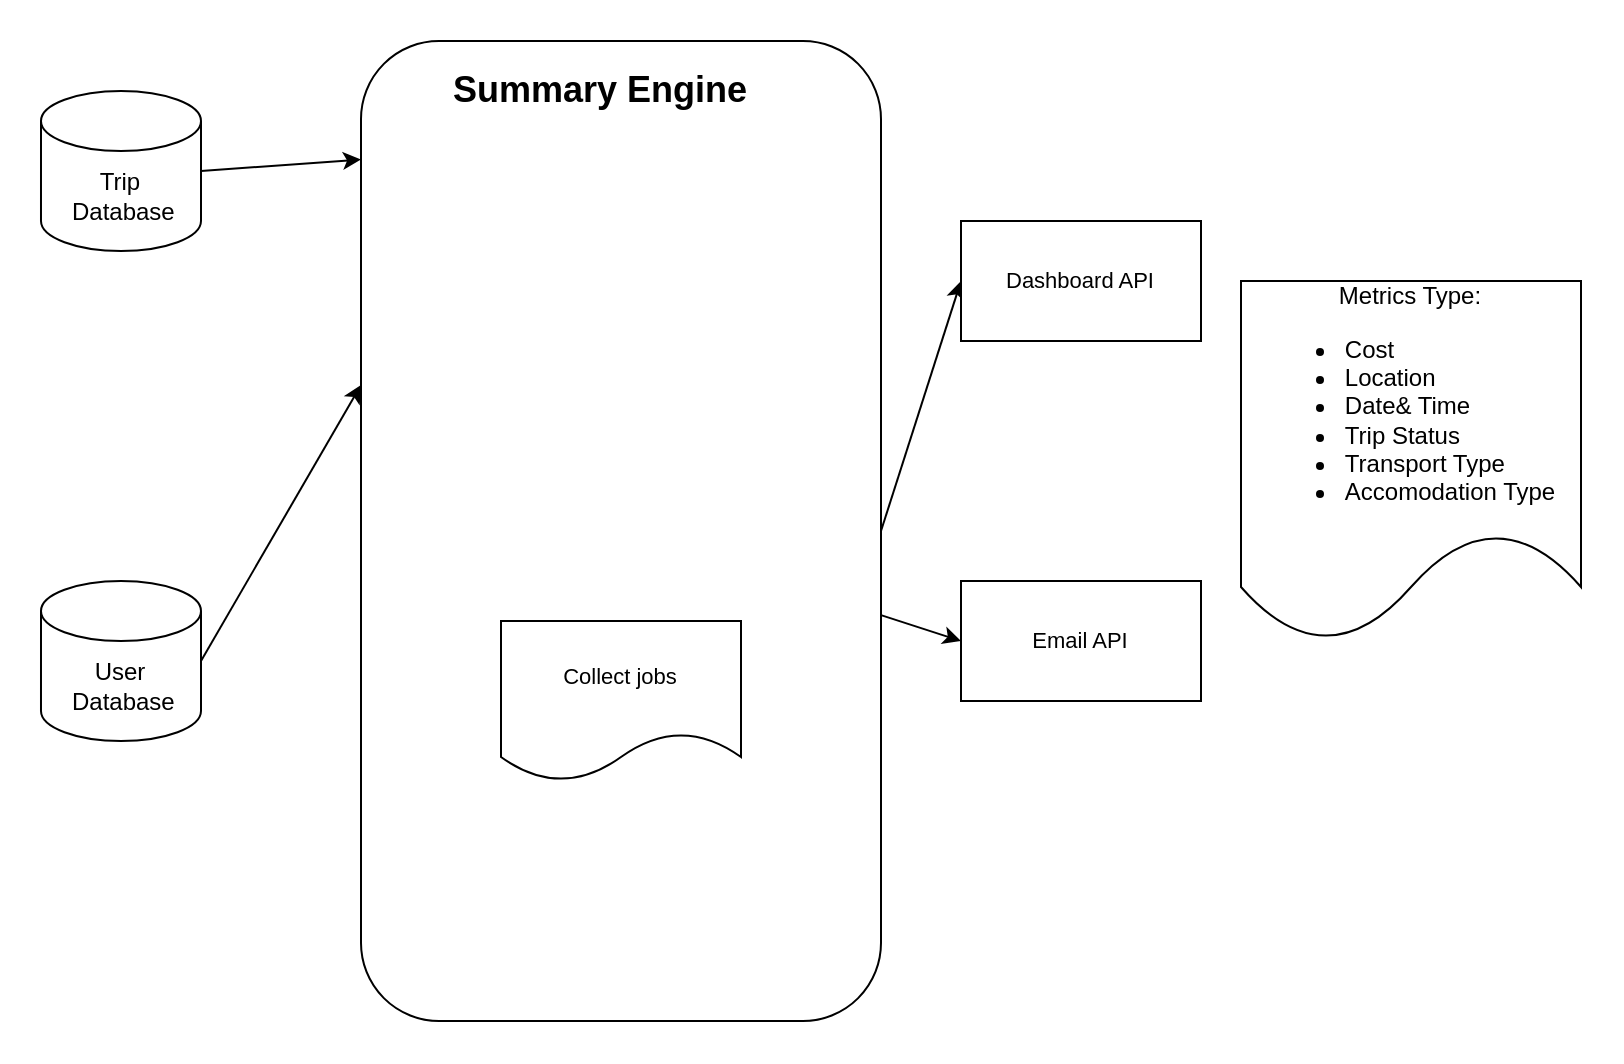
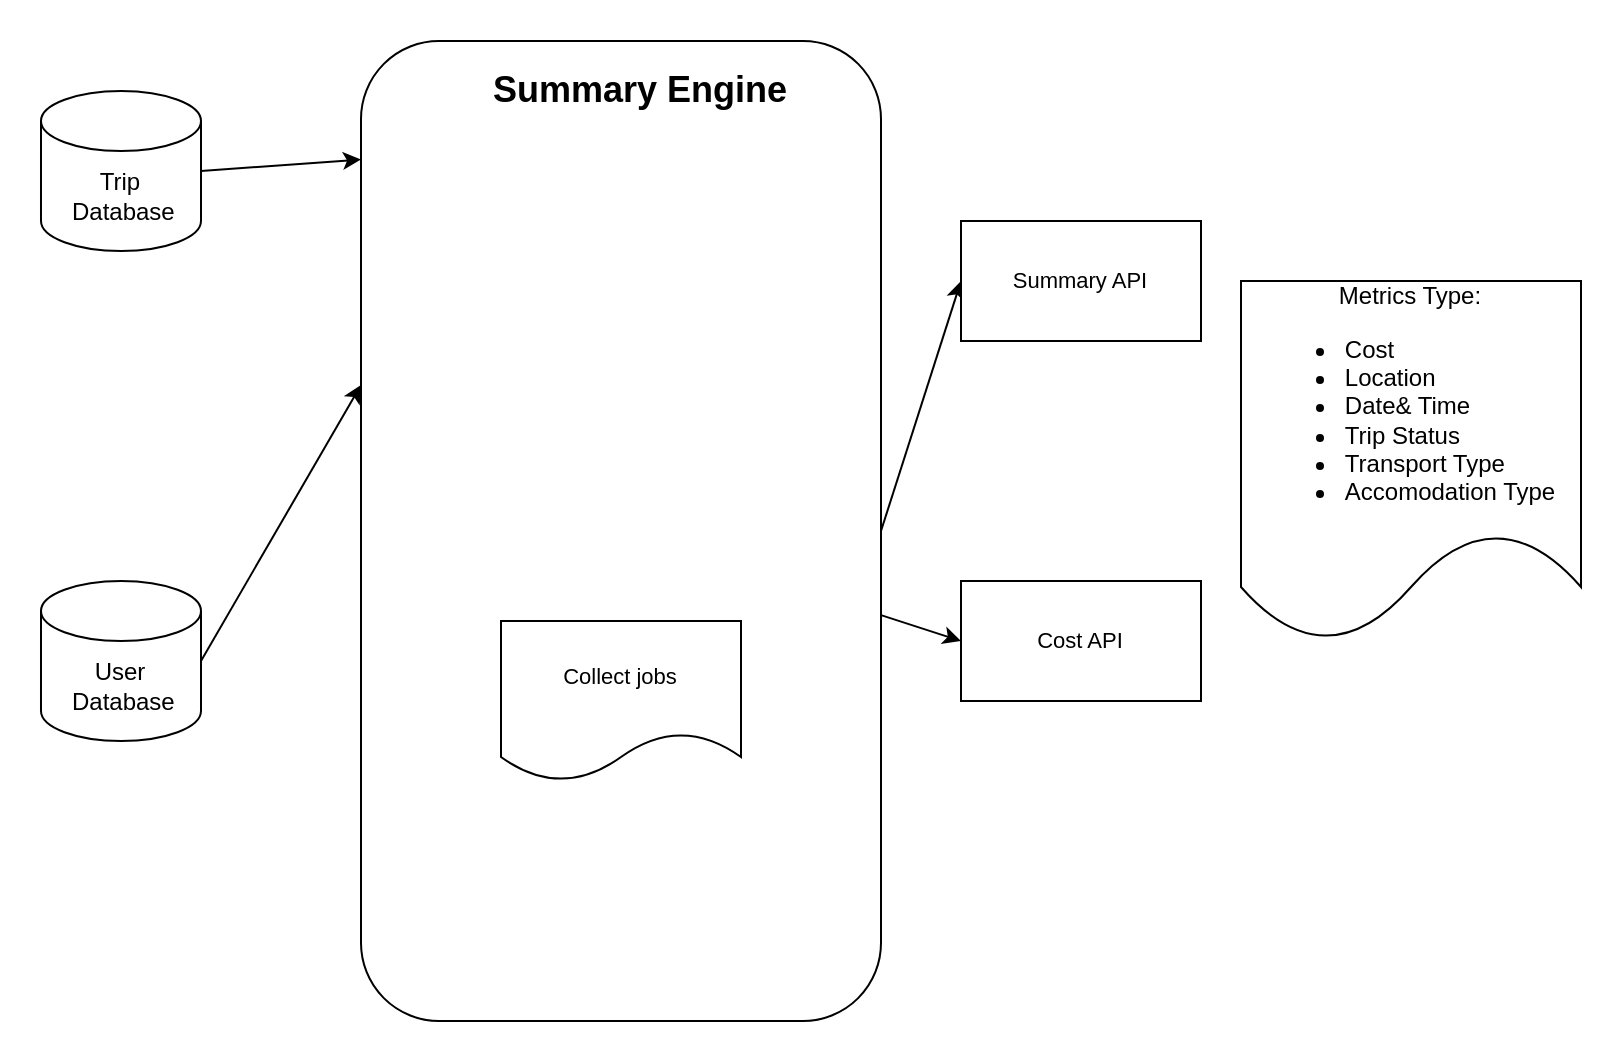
- <mxCell id="5" value="&lt;b&gt;Summary Engine&lt;/b&gt;" style="text;html=1;strokeColor=none;fillColor=none;align=center;verticalAlign=middle;whiteSpace=wrap;rounded=0;fontSize=18;" parent="1" vertex="1"><mxGeometry x="215" y="30" width="170" height="30" as="geometry" /></mxCell>
+ <mxCell id="5" value="&lt;b&gt;Summary Engine&lt;/b&gt;" style="text;html=1;strokeColor=none;fillColor=none;align=center;verticalAlign=middle;whiteSpace=wrap;rounded=0;fontSize=18;" parent="1" vertex="1"><mxGeometry x="235" y="30" width="170" height="30" as="geometry" /></mxCell>
- <mxCell id="13" value="Dashboard API" style="rounded=0;whiteSpace=wrap;html=1;fontFamily=Helvetica;fontSize=11;fontColor=default;" vertex="1" parent="1"><mxGeometry x="480" y="110" width="120" height="60" as="geometry" /></mxCell>
+ <mxCell id="13" value="Summary API" style="rounded=0;whiteSpace=wrap;html=1;fontFamily=Helvetica;fontSize=11;fontColor=default;" vertex="1" parent="1"><mxGeometry x="480" y="110" width="120" height="60" as="geometry" /></mxCell>
- <mxCell id="8" value="Email API" style="rounded=0;whiteSpace=wrap;html=1;fontFamily=Helvetica;fontSize=11;fontColor=default;" parent="1" vertex="1"><mxGeometry x="480" y="290" width="120" height="60" as="geometry" /></mxCell>
+ <mxCell id="8" value="Cost API" style="rounded=0;whiteSpace=wrap;html=1;fontFamily=Helvetica;fontSize=11;fontColor=default;" parent="1" vertex="1"><mxGeometry x="480" y="290" width="120" height="60" as="geometry" /></mxCell>
